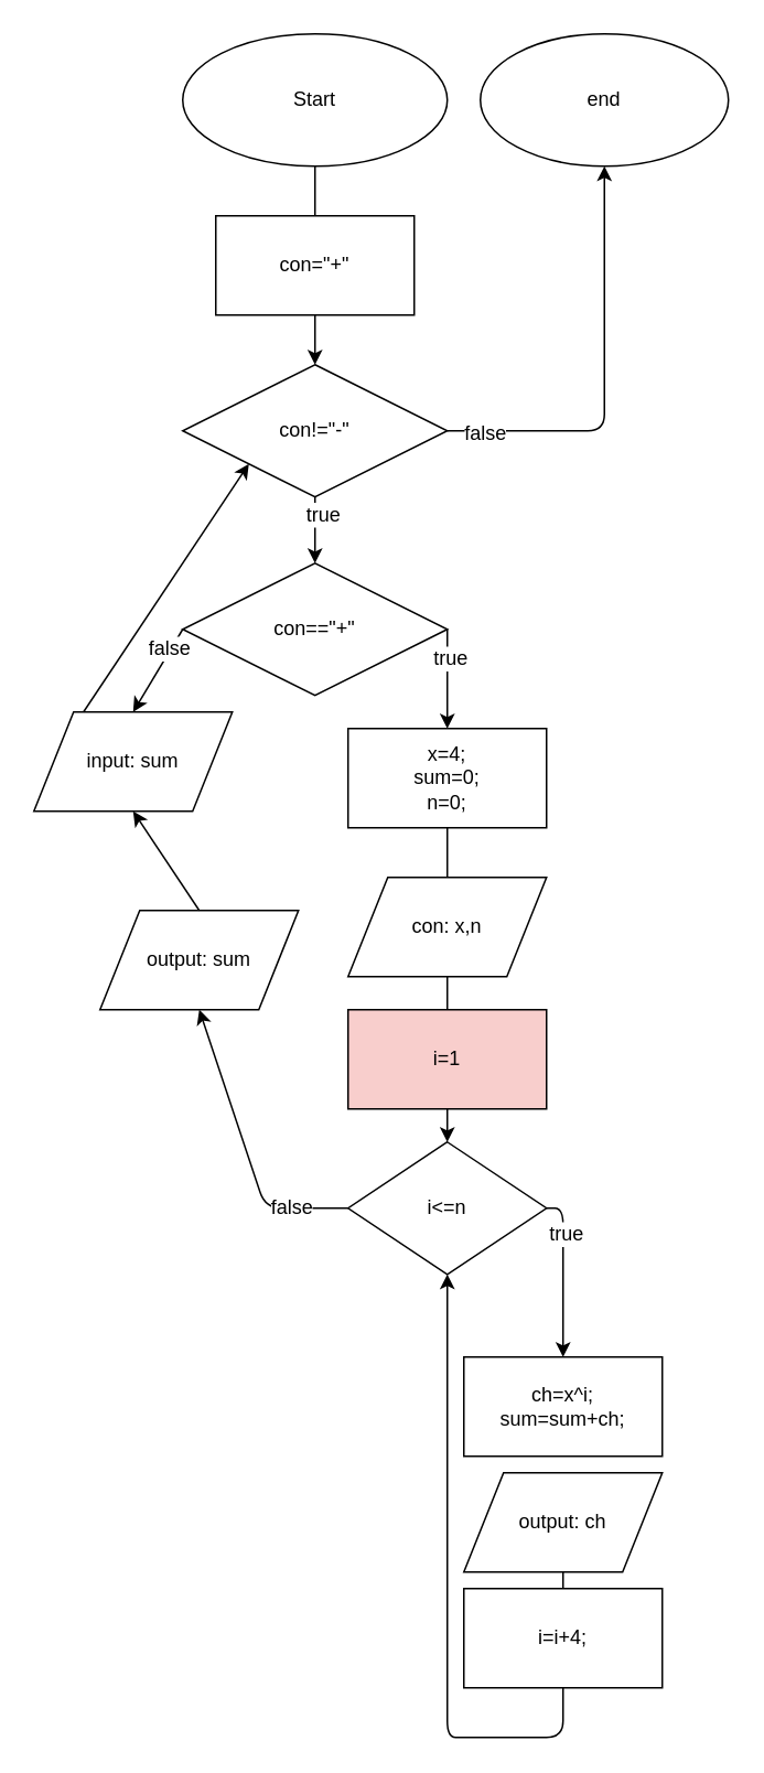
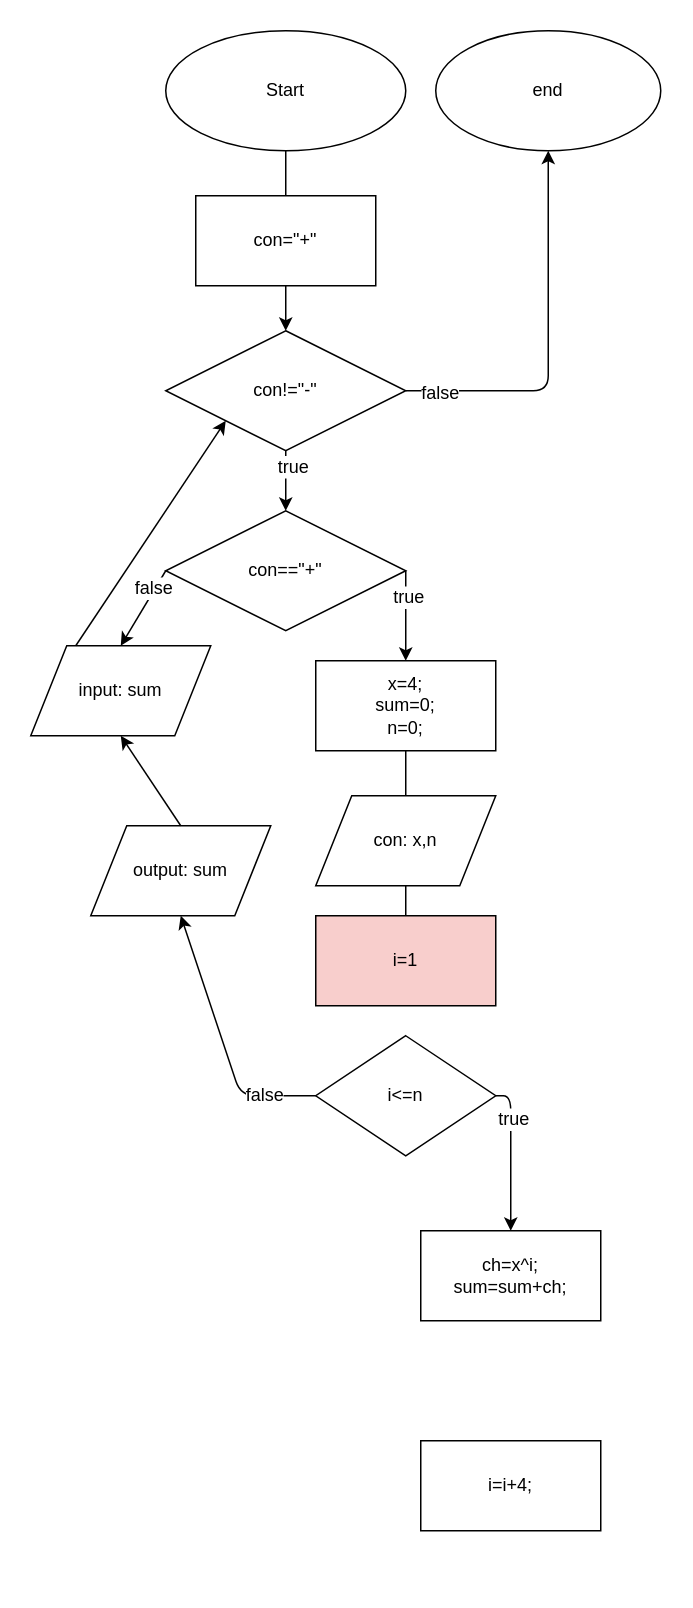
- <mxCell id="18" value="" style="endArrow=classic;html=1;exitX=0.5;exitY=1;exitDx=0;exitDy=0;entryX=0.5;entryY=0;entryDx=0;entryDy=0;" parent="1" source="15" target="14" edge="1"><mxGeometry width="50" height="50" relative="1" as="geometry"><mxPoint x="110" y="840" as="sourcePoint" /><mxPoint x="160" y="790" as="targetPoint" /></mxGeometry></mxCell>
- <mxCell id="24" value="output: ch" style="shape=parallelogram;perimeter=parallelogramPerimeter;whiteSpace=wrap;html=1;" parent="1" vertex="1"><mxGeometry x="280" y="890" width="120" height="60" as="geometry" /></mxCell>
- <mxCell id="27" value="" style="endArrow=none;html=1;entryX=0.5;entryY=1;entryDx=0;entryDy=0;exitX=0.5;exitY=0;exitDx=0;exitDy=0;" parent="1" source="26" target="24" edge="1"><mxGeometry width="50" height="50" relative="1" as="geometry"><mxPoint x="110" y="1110" as="sourcePoint" /><mxPoint x="160" y="1060" as="targetPoint" /></mxGeometry></mxCell>
- <mxCell id="25" value="" style="endArrow=classic;html=1;entryX=0.5;entryY=1;entryDx=0;entryDy=0;exitX=0.5;exitY=1;exitDx=0;exitDy=0;" parent="1" source="26" target="14" edge="1"><mxGeometry width="50" height="50" relative="1" as="geometry"><mxPoint x="330" y="1020" as="sourcePoint" /><mxPoint x="110" y="1010" as="targetPoint" /><Array as="points"><mxPoint x="340" y="1050" /><mxPoint x="290" y="1050" /><mxPoint x="270" y="1050" /><mxPoint x="270" y="1020" /></Array></mxGeometry></mxCell>
